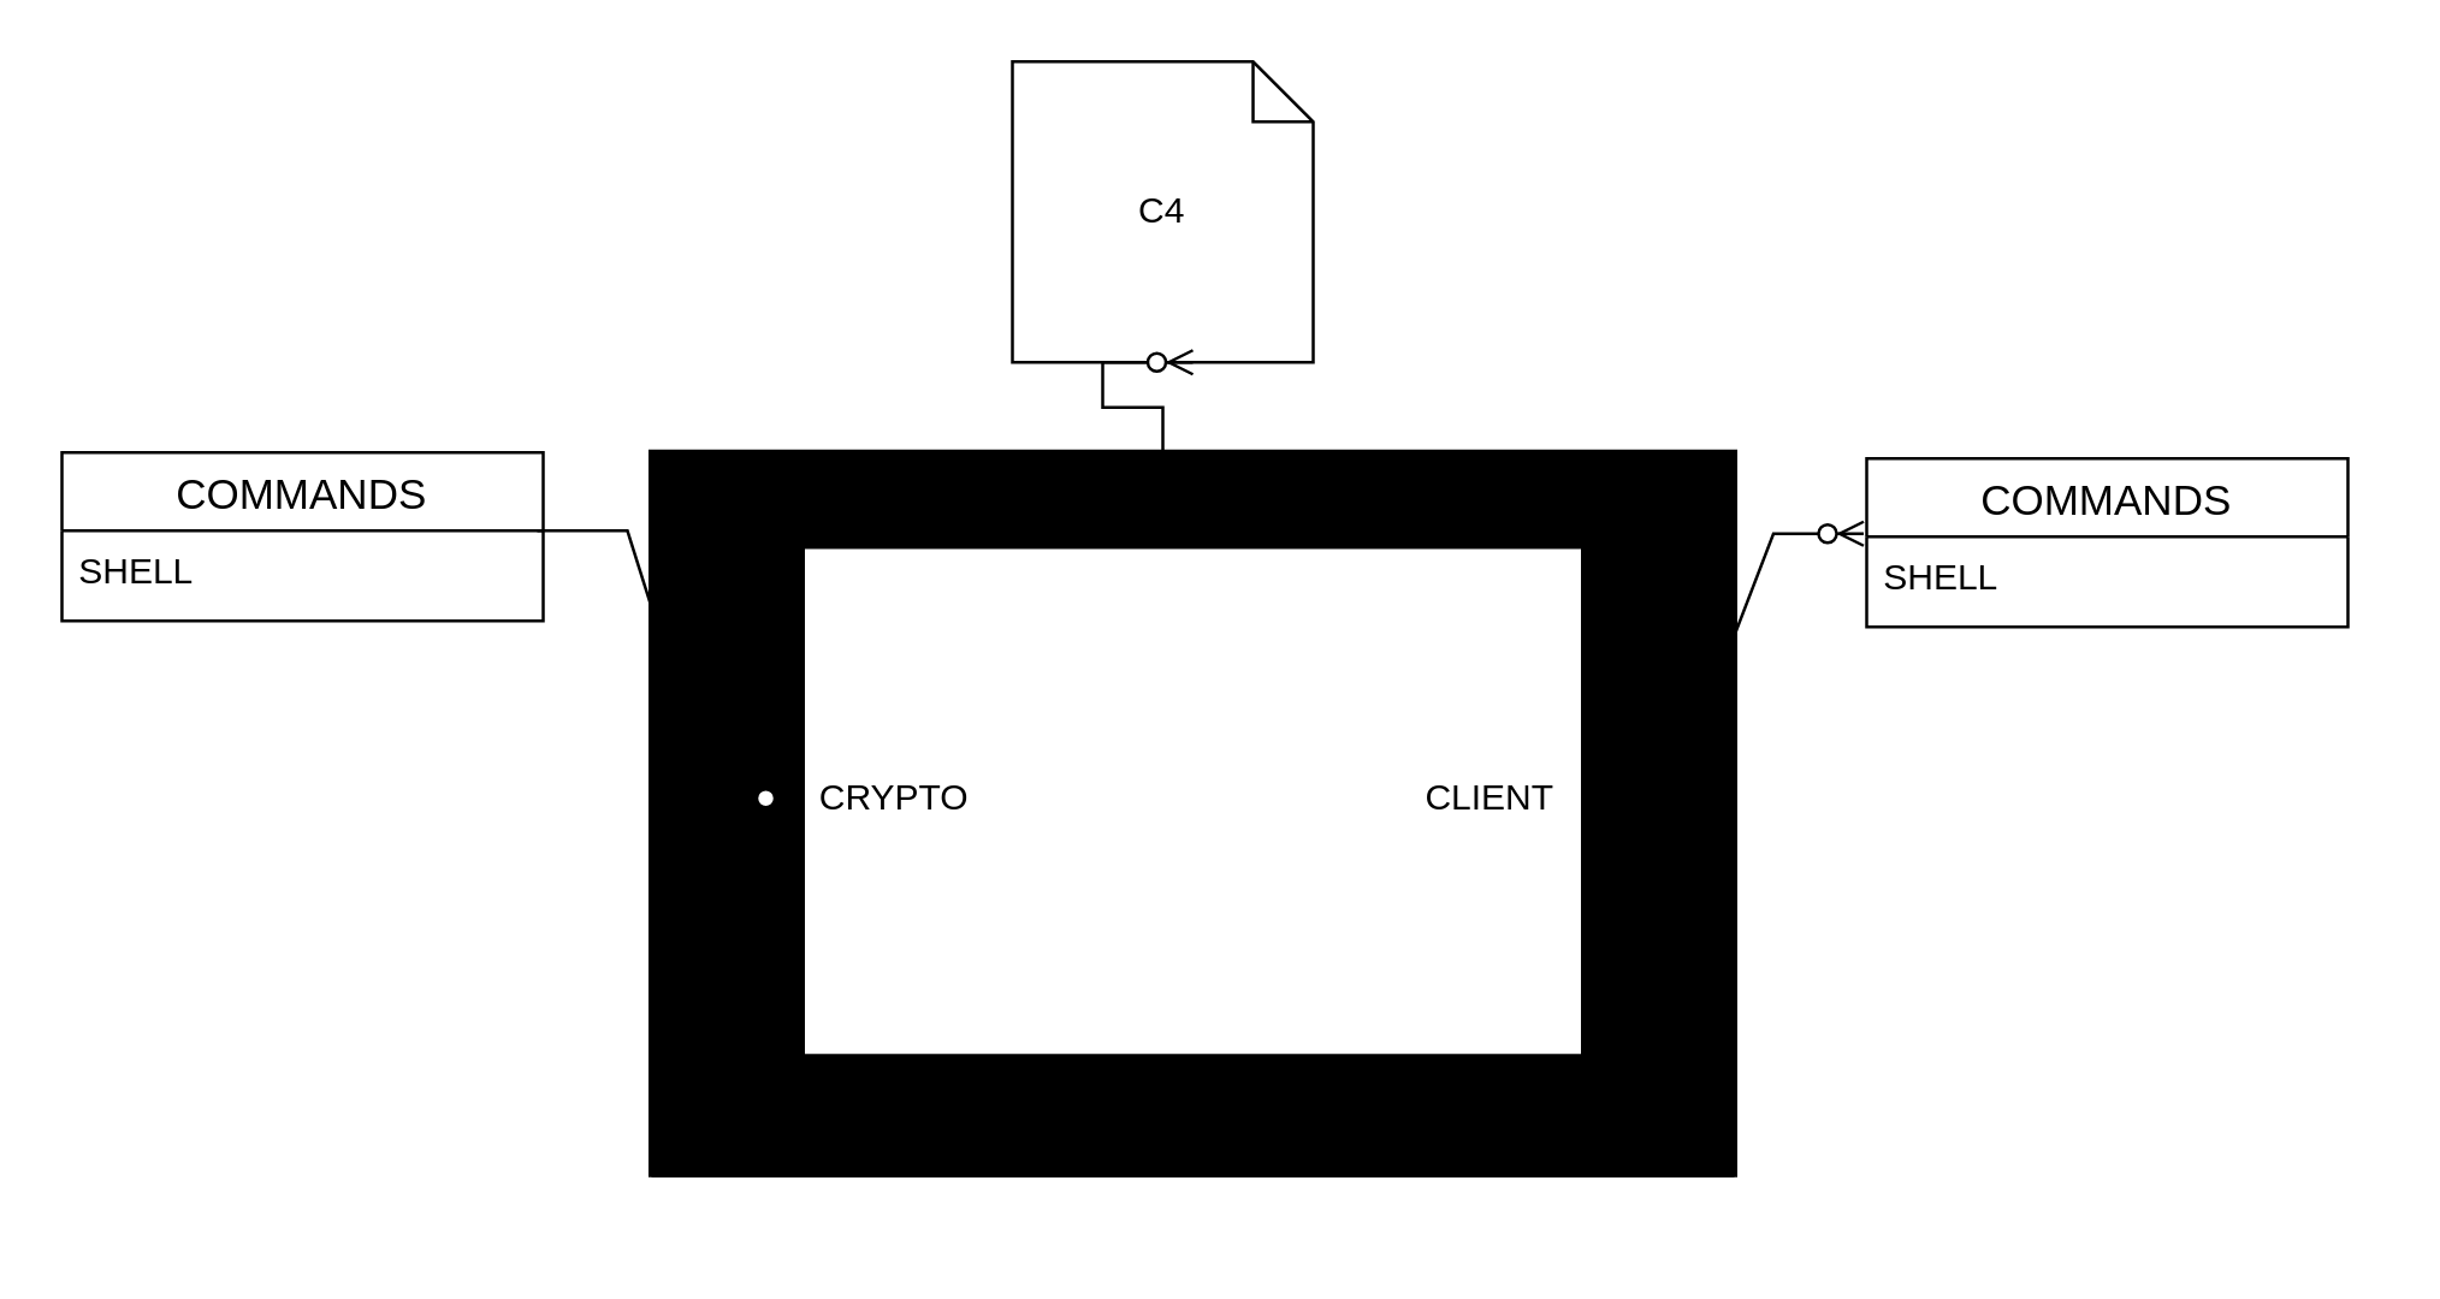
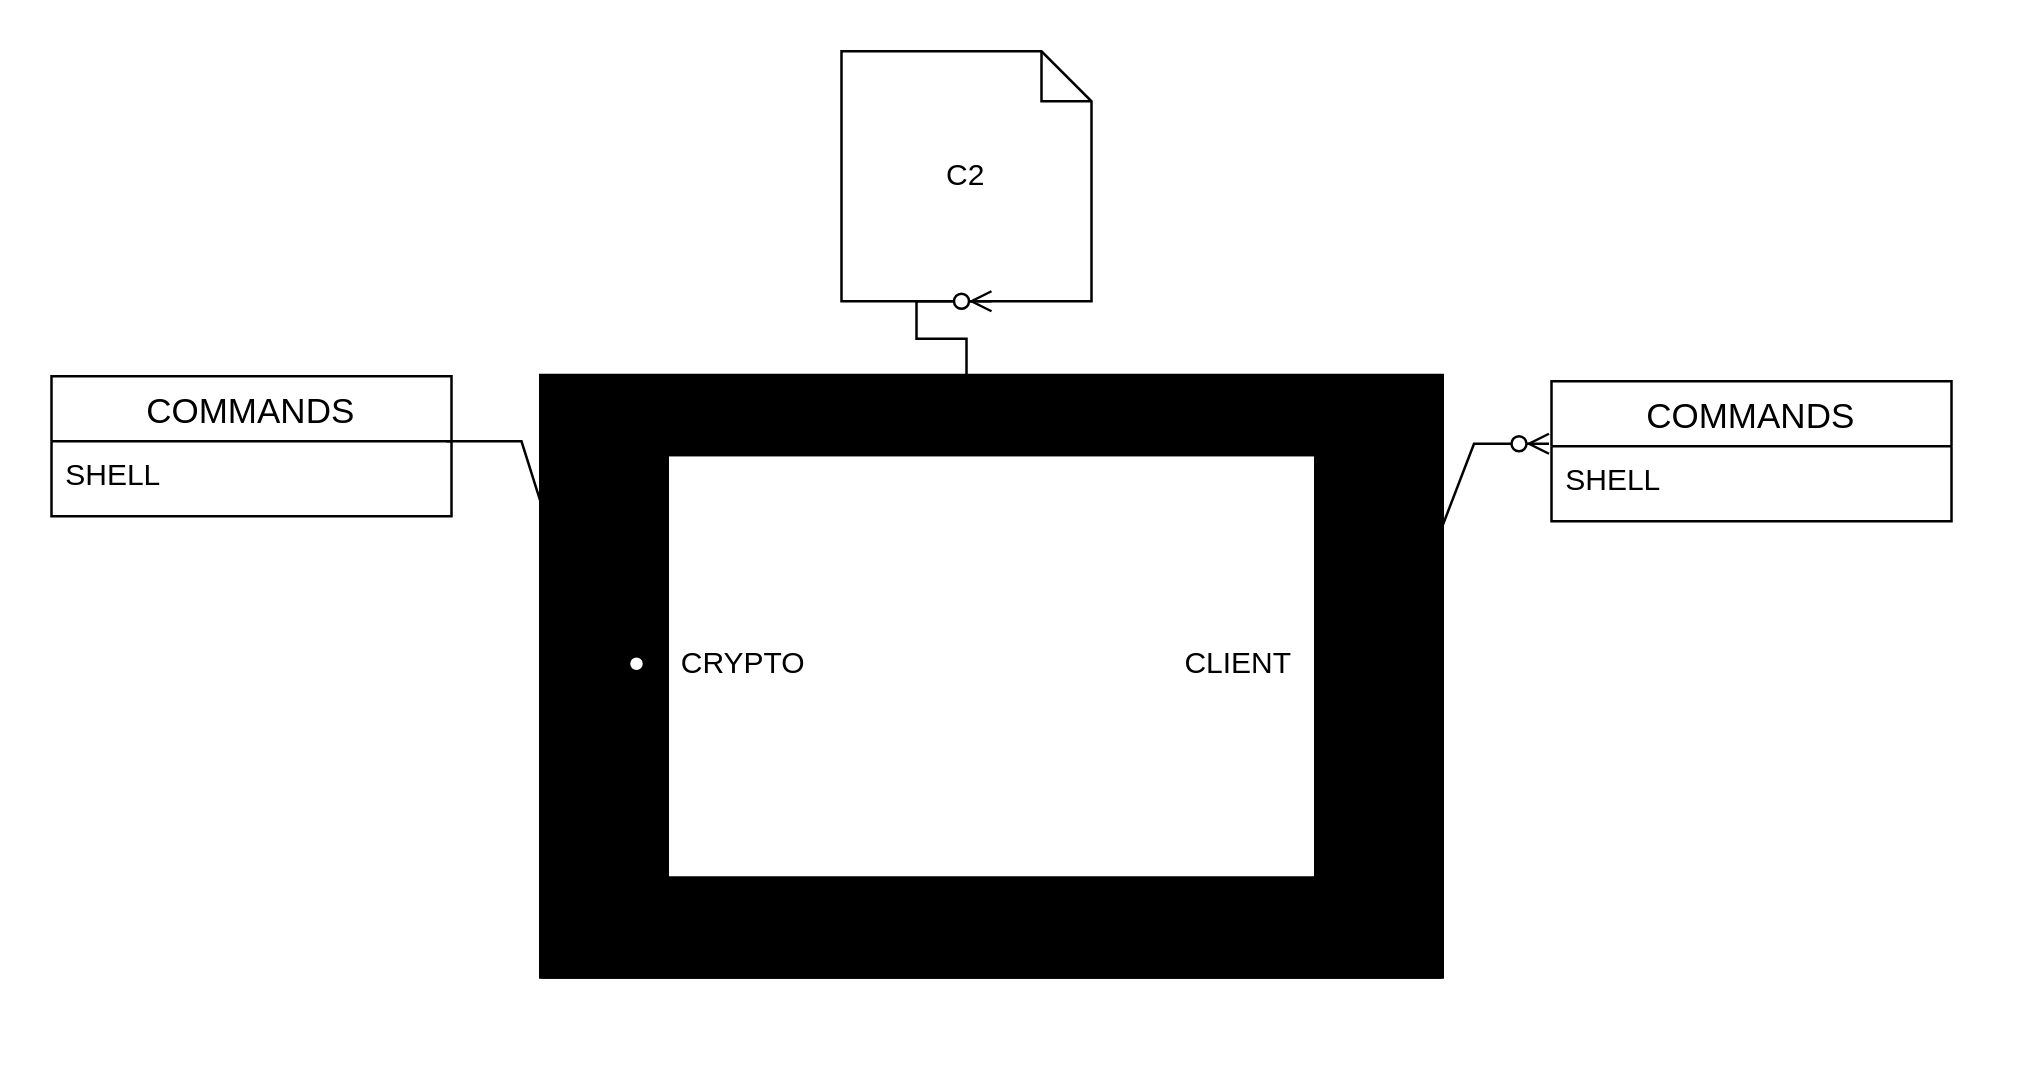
- <mxCell id="5" value="C4" style="shape=note;size=20;whiteSpace=wrap;html=1;" vertex="1" parent="1"><mxGeometry x="336" y="20" width="100" height="100" as="geometry" /></mxCell>
+ <mxCell id="5" value="C2" style="shape=note;size=20;whiteSpace=wrap;html=1;" vertex="1" parent="1"><mxGeometry x="336" y="20" width="100" height="100" as="geometry" /></mxCell>
